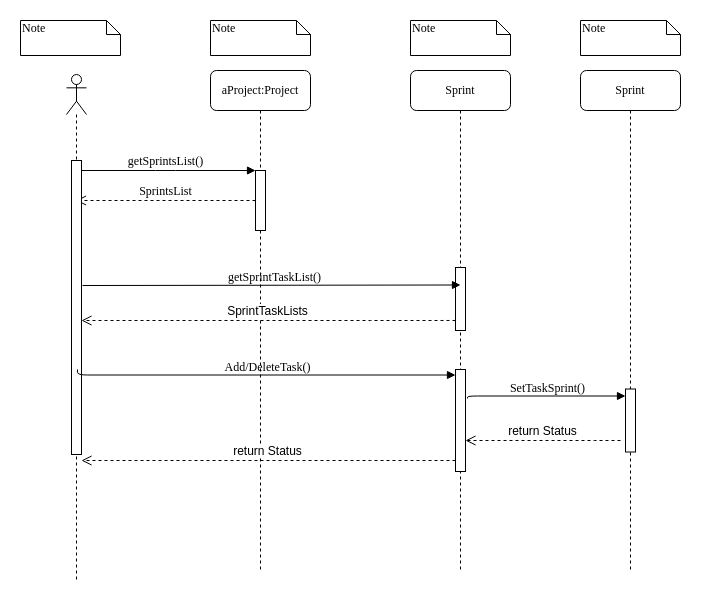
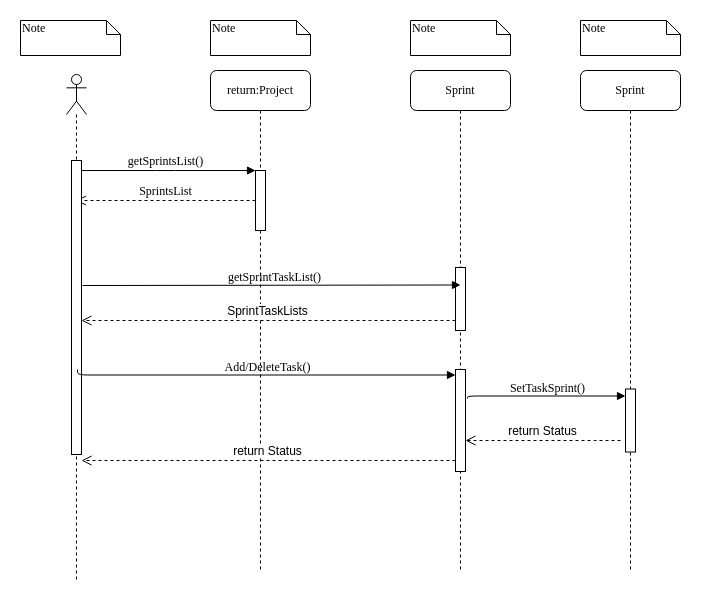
- <mxCell id="2" value="aProject:Project" style="shape=umlLifeline;perimeter=lifelinePerimeter;whiteSpace=wrap;html=1;container=1;collapsible=0;recursiveResize=0;outlineConnect=0;rounded=1;shadow=0;comic=0;labelBackgroundColor=none;strokeColor=#000000;strokeWidth=1;fillColor=#FFFFFF;fontFamily=Verdana;fontSize=12;fontColor=#000000;align=center;" parent="1" vertex="1"><mxGeometry x="210" y="70" width="100" height="500" as="geometry" /></mxCell>
+ <mxCell id="2" value="return:Project" style="shape=umlLifeline;perimeter=lifelinePerimeter;whiteSpace=wrap;html=1;container=1;collapsible=0;recursiveResize=0;outlineConnect=0;rounded=1;shadow=0;comic=0;labelBackgroundColor=none;strokeColor=#000000;strokeWidth=1;fillColor=#FFFFFF;fontFamily=Verdana;fontSize=12;fontColor=#000000;align=center;" parent="1" vertex="1"><mxGeometry x="210" y="70" width="100" height="500" as="geometry" /></mxCell>
